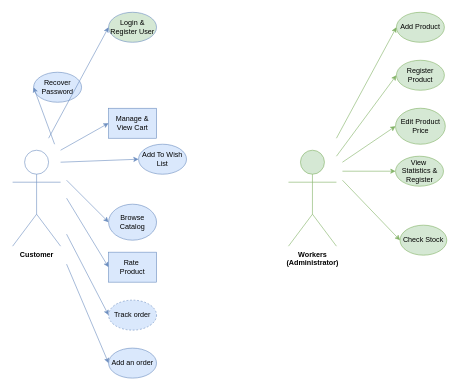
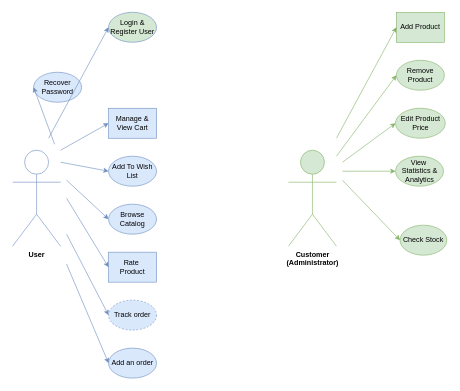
- <mxCell id="12" value="Add Product" style="ellipse;whiteSpace=wrap;html=1;fillColor=#d5e8d4;strokeColor=#82b366;" parent="1" vertex="1"><mxGeometry x="660" y="20" width="80" height="50" as="geometry" /></mxCell>
+ <mxCell id="12" value="Add Product" style="whiteSpace=wrap;html=1;fillColor=#d5e8d4;strokeColor=#82b366;rounded=0;" parent="1" vertex="1"><mxGeometry x="660" y="20" width="80" height="50" as="geometry" /></mxCell>
- <mxCell id="9" value="Register Product" style="ellipse;whiteSpace=wrap;html=1;fillColor=#d5e8d4;strokeColor=#82b366;" parent="1" vertex="1"><mxGeometry x="660" y="100" width="80" height="50" as="geometry" /></mxCell>
+ <mxCell id="9" value="Remove Product" style="ellipse;whiteSpace=wrap;html=1;fillColor=#d5e8d4;strokeColor=#82b366;" parent="1" vertex="1"><mxGeometry x="660" y="100" width="80" height="50" as="geometry" /></mxCell>
- <mxCell id="8" value="Edit Product Price" style="ellipse;whiteSpace=wrap;html=1;fillColor=#d5e8d4;strokeColor=#82b366;" parent="1" vertex="1"><mxGeometry x="658.5" y="180" width="83" height="60" as="geometry" /></mxCell>
+ <mxCell id="8" value="Edit Product Price" style="ellipse;whiteSpace=wrap;html=1;fillColor=#d5e8d4;strokeColor=#82b366;" parent="1" vertex="1"><mxGeometry x="658.5" y="180" width="83" height="50" as="geometry" /></mxCell>
- <mxCell id="3" value="Add To Wish List" style="ellipse;whiteSpace=wrap;html=1;fillColor=#dae8fc;strokeColor=#6c8ebf;" parent="1" vertex="1"><mxGeometry x="230" y="240" width="80" height="50" as="geometry" /></mxCell>
+ <mxCell id="3" value="Add To Wish List" style="ellipse;whiteSpace=wrap;html=1;fillColor=#dae8fc;strokeColor=#6c8ebf;" parent="1" vertex="1"><mxGeometry x="180" y="260" width="80" height="50" as="geometry" /></mxCell>
- <mxCell id="10" value="View&amp;nbsp;&lt;br&gt;Statistics &amp;amp; Register" style="ellipse;whiteSpace=wrap;html=1;fillColor=#d5e8d4;strokeColor=#82b366;" parent="1" vertex="1"><mxGeometry x="658.5" y="260" width="80" height="50" as="geometry" /></mxCell>
+ <mxCell id="10" value="View&amp;nbsp;&lt;br&gt;Statistics &amp;amp; Analytics" style="ellipse;whiteSpace=wrap;html=1;fillColor=#d5e8d4;strokeColor=#82b366;" parent="1" vertex="1"><mxGeometry x="658.5" y="260" width="80" height="50" as="geometry" /></mxCell>
- <mxCell id="15" value="Browse&lt;br&gt;Catalog" style="ellipse;whiteSpace=wrap;html=1;fillColor=#dae8fc;strokeColor=#6c8ebf;" parent="1" vertex="1"><mxGeometry x="180" y="340" width="80" height="60" as="geometry" /></mxCell>
+ <mxCell id="15" value="Browse&lt;br&gt;Catalog" style="ellipse;whiteSpace=wrap;html=1;fillColor=#dae8fc;strokeColor=#6c8ebf;" parent="1" vertex="1"><mxGeometry x="180" y="340" width="80" height="50" as="geometry" /></mxCell>
- <mxCell id="2" value="Customer" style="shape=umlActor;verticalLabelPosition=bottom;verticalAlign=top;outlineConnect=0;fontStyle=1;fontFamily=Helvetica;html=1;fillColor=#FFFFFF;strokeColor=#6c8ebf;" parent="1" vertex="1"><mxGeometry x="20" y="250" width="80" height="160" as="geometry" /></mxCell>
+ <mxCell id="2" value="User" style="shape=umlActor;verticalLabelPosition=bottom;verticalAlign=top;outlineConnect=0;fontStyle=1;fontFamily=Helvetica;html=1;fillColor=#FFFFFF;strokeColor=#6c8ebf;" parent="1" vertex="1"><mxGeometry x="20" y="250" width="80" height="160" as="geometry" /></mxCell>
- <mxCell id="7" value="Workers&lt;br&gt;(Administrator)" style="shape=umlActor;verticalLabelPosition=bottom;verticalAlign=top;outlineConnect=0;fontStyle=1;fontFamily=Helvetica;html=1;fillColor=#d5e8d4;strokeColor=#82b366;" parent="1" vertex="1"><mxGeometry x="480" y="250" width="80" height="160" as="geometry" /></mxCell>
+ <mxCell id="7" value="Customer&lt;br&gt;(Administrator)" style="shape=umlActor;verticalLabelPosition=bottom;verticalAlign=top;outlineConnect=0;fontStyle=1;fontFamily=Helvetica;html=1;fillColor=#d5e8d4;strokeColor=#82b366;" parent="1" vertex="1"><mxGeometry x="480" y="250" width="80" height="160" as="geometry" /></mxCell>
